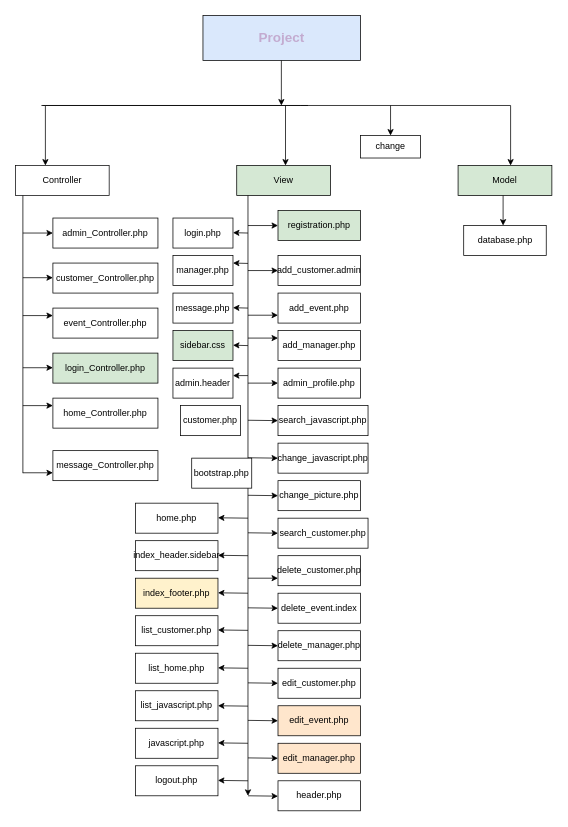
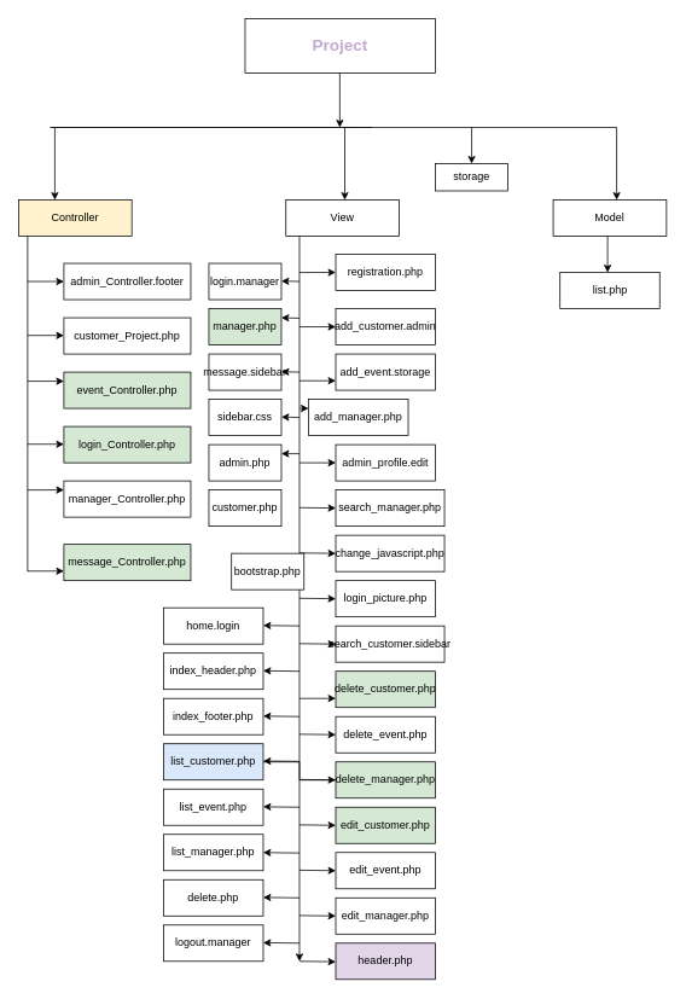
- <mxCell id="2" value="&lt;h2&gt;&lt;font color=&quot;#c3abd0&quot;&gt;Project&lt;/font&gt;&lt;/h2&gt;" style="rounded=0;whiteSpace=wrap;html=1;fillColor=#dae8fc;" vertex="1" parent="1"><mxGeometry x="270" y="20" width="210" height="60" as="geometry" /></mxCell>
+ <mxCell id="2" value="&lt;h2&gt;&lt;font color=&quot;#c3abd0&quot;&gt;Project&lt;/font&gt;&lt;/h2&gt;" style="rounded=0;whiteSpace=wrap;html=1;" vertex="1" parent="1"><mxGeometry x="270" y="20" width="210" height="60" as="geometry" /></mxCell>
- <mxCell id="9" value="change" style="rounded=0;whiteSpace=wrap;html=1;" vertex="1" parent="1"><mxGeometry x="480" y="180" width="80" height="30" as="geometry" /></mxCell>
+ <mxCell id="9" value="storage" style="rounded=0;whiteSpace=wrap;html=1;" vertex="1" parent="1"><mxGeometry x="480" y="180" width="80" height="30" as="geometry" /></mxCell>
- <mxCell id="11" value="Controller" style="rounded=0;whiteSpace=wrap;html=1;strokeColor=#09080A;" vertex="1" parent="1"><mxGeometry x="20" y="220" width="125" height="40" as="geometry" /></mxCell>
+ <mxCell id="11" value="Controller" style="rounded=0;whiteSpace=wrap;html=1;strokeColor=#09080A;fillColor=#fff2cc;" vertex="1" parent="1"><mxGeometry x="20" y="220" width="125" height="40" as="geometry" /></mxCell>
- <mxCell id="10" value="View" style="rounded=0;whiteSpace=wrap;html=1;fillColor=#d5e8d4;" vertex="1" parent="1"><mxGeometry x="315" y="220" width="125" height="40" as="geometry" /></mxCell>
+ <mxCell id="10" value="View" style="rounded=0;whiteSpace=wrap;html=1;" vertex="1" parent="1"><mxGeometry x="315" y="220" width="125" height="40" as="geometry" /></mxCell>
- <mxCell id="12" value="Model" style="rounded=0;whiteSpace=wrap;html=1;fillColor=#d5e8d4;" vertex="1" parent="1"><mxGeometry x="610" y="220" width="125" height="40" as="geometry" /></mxCell>
+ <mxCell id="12" value="Model" style="rounded=0;whiteSpace=wrap;html=1;" vertex="1" parent="1"><mxGeometry x="610" y="220" width="125" height="40" as="geometry" /></mxCell>
- <mxCell id="29" value="registration.php" style="rounded=0;whiteSpace=wrap;html=1;strokeColor=#000000;fillColor=#d5e8d4;" vertex="1" parent="1"><mxGeometry x="370" y="280" width="110" height="40" as="geometry" /></mxCell>
+ <mxCell id="29" value="registration.php" style="rounded=0;whiteSpace=wrap;html=1;strokeColor=#000000;" vertex="1" parent="1"><mxGeometry x="370" y="280" width="110" height="40" as="geometry" /></mxCell>
- <mxCell id="17" value="admin_Controller.php" style="rounded=0;whiteSpace=wrap;html=1;strokeColor=#000000;" vertex="1" parent="1"><mxGeometry x="70" y="290" width="140" height="40" as="geometry" /></mxCell>
+ <mxCell id="17" value="admin_Controller.footer" style="rounded=0;whiteSpace=wrap;html=1;strokeColor=#000000;" vertex="1" parent="1"><mxGeometry x="70" y="290" width="140" height="40" as="geometry" /></mxCell>
- <mxCell id="76" value="login.php" style="rounded=0;whiteSpace=wrap;html=1;strokeColor=#000000;" vertex="1" parent="1"><mxGeometry x="230" y="290" width="80" height="40" as="geometry" /></mxCell>
+ <mxCell id="76" value="login.manager" style="rounded=0;whiteSpace=wrap;html=1;strokeColor=#000000;" vertex="1" parent="1"><mxGeometry x="230" y="290" width="80" height="40" as="geometry" /></mxCell>
- <mxCell id="89" value="database.php" style="rounded=0;whiteSpace=wrap;html=1;strokeColor=#000000;" vertex="1" parent="1"><mxGeometry x="617.5" y="300" width="110" height="40" as="geometry" /></mxCell>
+ <mxCell id="89" value="list.php" style="rounded=0;whiteSpace=wrap;html=1;strokeColor=#000000;" vertex="1" parent="1"><mxGeometry x="617.5" y="300" width="110" height="40" as="geometry" /></mxCell>
- <mxCell id="78" value="manager.php" style="rounded=0;whiteSpace=wrap;html=1;strokeColor=#000000;" vertex="1" parent="1"><mxGeometry x="230" y="340" width="80" height="40" as="geometry" /></mxCell>
+ <mxCell id="78" value="manager.php" style="rounded=0;whiteSpace=wrap;html=1;strokeColor=#000000;fillColor=#d5e8d4;" vertex="1" parent="1"><mxGeometry x="230" y="340" width="80" height="40" as="geometry" /></mxCell>
- <mxCell id="18" value="customer_Controller.php" style="rounded=0;whiteSpace=wrap;html=1;strokeColor=#000000;" vertex="1" parent="1"><mxGeometry x="70" y="350" width="140" height="40" as="geometry" /></mxCell>
+ <mxCell id="18" value="customer_Project.php" style="rounded=0;whiteSpace=wrap;html=1;strokeColor=#000000;" vertex="1" parent="1"><mxGeometry x="70" y="350" width="140" height="40" as="geometry" /></mxCell>
- <mxCell id="80" value="message.php" style="rounded=0;whiteSpace=wrap;html=1;strokeColor=#000000;" vertex="1" parent="1"><mxGeometry x="230" y="390" width="80" height="40" as="geometry" /></mxCell>
+ <mxCell id="80" value="message.sidebar" style="rounded=0;whiteSpace=wrap;html=1;strokeColor=#000000;" vertex="1" parent="1"><mxGeometry x="230" y="390" width="80" height="40" as="geometry" /></mxCell>
- <mxCell id="31" value="add_event.php" style="rounded=0;whiteSpace=wrap;html=1;strokeColor=#000000;" vertex="1" parent="1"><mxGeometry x="370" y="390" width="110" height="40" as="geometry" /></mxCell>
+ <mxCell id="31" value="add_event.storage" style="rounded=0;whiteSpace=wrap;html=1;strokeColor=#000000;" vertex="1" parent="1"><mxGeometry x="370" y="390" width="110" height="40" as="geometry" /></mxCell>
- <mxCell id="20" value="event_Controller.php" style="rounded=0;whiteSpace=wrap;html=1;strokeColor=#000000;" vertex="1" parent="1"><mxGeometry x="70" y="410" width="140" height="40" as="geometry" /></mxCell>
+ <mxCell id="20" value="event_Controller.php" style="rounded=0;whiteSpace=wrap;html=1;strokeColor=#000000;fillColor=#d5e8d4;" vertex="1" parent="1"><mxGeometry x="70" y="410" width="140" height="40" as="geometry" /></mxCell>
- <mxCell id="81" value="sidebar.css" style="rounded=0;whiteSpace=wrap;html=1;strokeColor=#000000;fillColor=#d5e8d4;" vertex="1" parent="1"><mxGeometry x="230" y="440" width="80" height="40" as="geometry" /></mxCell>
+ <mxCell id="81" value="sidebar.css" style="rounded=0;whiteSpace=wrap;html=1;strokeColor=#000000;" vertex="1" parent="1"><mxGeometry x="230" y="440" width="80" height="40" as="geometry" /></mxCell>
- <mxCell id="33" value="add_manager.php" style="rounded=0;whiteSpace=wrap;html=1;strokeColor=#000000;" vertex="1" parent="1"><mxGeometry x="370" y="440" width="110" height="40" as="geometry" /></mxCell>
+ <mxCell id="33" value="add_manager.php" style="rounded=0;whiteSpace=wrap;html=1;strokeColor=#000000;" vertex="1" parent="1"><mxGeometry x="340" y="440" width="110" height="40" as="geometry" /></mxCell>
- <mxCell id="84" value="admin.header" style="rounded=0;whiteSpace=wrap;html=1;strokeColor=#000000;" vertex="1" parent="1"><mxGeometry x="230" y="490" width="80" height="40" as="geometry" /></mxCell>
+ <mxCell id="84" value="admin.php" style="rounded=0;whiteSpace=wrap;html=1;strokeColor=#000000;" vertex="1" parent="1"><mxGeometry x="230" y="490" width="80" height="40" as="geometry" /></mxCell>
- <mxCell id="34" value="admin_profile.php" style="rounded=0;whiteSpace=wrap;html=1;strokeColor=#000000;" vertex="1" parent="1"><mxGeometry x="370" y="490" width="110" height="40" as="geometry" /></mxCell>
+ <mxCell id="34" value="admin_profile.edit" style="rounded=0;whiteSpace=wrap;html=1;strokeColor=#000000;" vertex="1" parent="1"><mxGeometry x="370" y="490" width="110" height="40" as="geometry" /></mxCell>
- <mxCell id="23" value="home_Controller.php" style="rounded=0;whiteSpace=wrap;html=1;strokeColor=#000000;" vertex="1" parent="1"><mxGeometry x="70" y="530" width="140" height="40" as="geometry" /></mxCell>
+ <mxCell id="23" value="manager_Controller.php" style="rounded=0;whiteSpace=wrap;html=1;strokeColor=#000000;" vertex="1" parent="1"><mxGeometry x="70" y="530" width="140" height="40" as="geometry" /></mxCell>
- <mxCell id="86" value="customer.php" style="rounded=0;whiteSpace=wrap;html=1;strokeColor=#000000;" vertex="1" parent="1"><mxGeometry x="240" y="540" width="80" height="40" as="geometry" /></mxCell>
+ <mxCell id="86" value="customer.php" style="rounded=0;whiteSpace=wrap;html=1;strokeColor=#000000;" vertex="1" parent="1"><mxGeometry x="230" y="540" width="80" height="40" as="geometry" /></mxCell>
- <mxCell id="35" value="search_javascript.php" style="rounded=0;whiteSpace=wrap;html=1;strokeColor=#000000;" vertex="1" parent="1"><mxGeometry x="370" y="540" width="120" height="40" as="geometry" /></mxCell>
+ <mxCell id="35" value="search_manager.php" style="rounded=0;whiteSpace=wrap;html=1;strokeColor=#000000;" vertex="1" parent="1"><mxGeometry x="370" y="540" width="120" height="40" as="geometry" /></mxCell>
- <mxCell id="24" value="message_Controller.php" style="rounded=0;whiteSpace=wrap;html=1;strokeColor=#000000;" vertex="1" parent="1"><mxGeometry x="70" y="600" width="140" height="40" as="geometry" /></mxCell>
+ <mxCell id="24" value="message_Controller.php" style="rounded=0;whiteSpace=wrap;html=1;strokeColor=#000000;fillColor=#d5e8d4;" vertex="1" parent="1"><mxGeometry x="70" y="600" width="140" height="40" as="geometry" /></mxCell>
- <mxCell id="37" value="change_picture.php" style="rounded=0;whiteSpace=wrap;html=1;strokeColor=#000000;" vertex="1" parent="1"><mxGeometry x="370" y="640" width="110" height="40" as="geometry" /></mxCell>
+ <mxCell id="37" value="login_picture.php" style="rounded=0;whiteSpace=wrap;html=1;strokeColor=#000000;" vertex="1" parent="1"><mxGeometry x="370" y="640" width="110" height="40" as="geometry" /></mxCell>
- <mxCell id="60" value="home.php" style="rounded=0;whiteSpace=wrap;html=1;strokeColor=#000000;" vertex="1" parent="1"><mxGeometry x="180" y="670" width="110" height="40" as="geometry" /></mxCell>
+ <mxCell id="60" value="home.login" style="rounded=0;whiteSpace=wrap;html=1;strokeColor=#000000;" vertex="1" parent="1"><mxGeometry x="180" y="670" width="110" height="40" as="geometry" /></mxCell>
- <mxCell id="38" value="search_customer.php" style="rounded=0;whiteSpace=wrap;html=1;strokeColor=#000000;" vertex="1" parent="1"><mxGeometry x="370" y="690" width="120" height="40" as="geometry" /></mxCell>
+ <mxCell id="38" value="search_customer.sidebar" style="rounded=0;whiteSpace=wrap;html=1;strokeColor=#000000;" vertex="1" parent="1"><mxGeometry x="370" y="690" width="120" height="40" as="geometry" /></mxCell>
- <mxCell id="59" value="index_header.sidebar" style="rounded=0;whiteSpace=wrap;html=1;strokeColor=#000000;" vertex="1" parent="1"><mxGeometry x="180" y="720" width="110" height="40" as="geometry" /></mxCell>
+ <mxCell id="59" value="index_header.php" style="rounded=0;whiteSpace=wrap;html=1;strokeColor=#000000;" vertex="1" parent="1"><mxGeometry x="180" y="720" width="110" height="40" as="geometry" /></mxCell>
- <mxCell id="39" value="delete_customer.php" style="rounded=0;whiteSpace=wrap;html=1;strokeColor=#000000;" vertex="1" parent="1"><mxGeometry x="370" y="740" width="110" height="40" as="geometry" /></mxCell>
+ <mxCell id="39" value="delete_customer.php" style="rounded=0;whiteSpace=wrap;html=1;strokeColor=#000000;fillColor=#d5e8d4;" vertex="1" parent="1"><mxGeometry x="370" y="740" width="110" height="40" as="geometry" /></mxCell>
- <mxCell id="58" value="index_footer.php" style="rounded=0;whiteSpace=wrap;html=1;strokeColor=#000000;fillColor=#fff2cc;" vertex="1" parent="1"><mxGeometry x="180" y="770" width="110" height="40" as="geometry" /></mxCell>
+ <mxCell id="58" value="index_footer.php" style="rounded=0;whiteSpace=wrap;html=1;strokeColor=#000000;" vertex="1" parent="1"><mxGeometry x="180" y="770" width="110" height="40" as="geometry" /></mxCell>
- <mxCell id="40" value="delete_event.index" style="rounded=0;whiteSpace=wrap;html=1;strokeColor=#000000;" vertex="1" parent="1"><mxGeometry x="370" y="790" width="110" height="40" as="geometry" /></mxCell>
+ <mxCell id="40" value="delete_event.php" style="rounded=0;whiteSpace=wrap;html=1;strokeColor=#000000;" vertex="1" parent="1"><mxGeometry x="370" y="790" width="110" height="40" as="geometry" /></mxCell>
- <mxCell id="56" value="list_customer.php" style="rounded=0;whiteSpace=wrap;html=1;strokeColor=#000000;" vertex="1" parent="1"><mxGeometry x="180" y="820" width="110" height="40" as="geometry" /></mxCell>
+ <mxCell id="56" value="list_customer.php" style="rounded=0;whiteSpace=wrap;html=1;strokeColor=#000000;fillColor=#dae8fc;" vertex="1" parent="1"><mxGeometry x="180" y="820" width="110" height="40" as="geometry" /></mxCell>
+ <mxCell id="55" value="" style="edgeStyle=orthogonalEdgeStyle;rounded=0;orthogonalLoop=1;jettySize=auto;html=1;endArrow=none;endFill=0;" edge="1" parent="1" source="56" target="41"><mxGeometry relative="1" as="geometry" /></mxCell>
- <mxCell id="41" value="delete_manager.php" style="rounded=0;whiteSpace=wrap;html=1;strokeColor=#000000;" vertex="1" parent="1"><mxGeometry x="370" y="840" width="110" height="40" as="geometry" /></mxCell>
+ <mxCell id="41" value="delete_manager.php" style="rounded=0;whiteSpace=wrap;html=1;strokeColor=#000000;fillColor=#d5e8d4;" vertex="1" parent="1"><mxGeometry x="370" y="840" width="110" height="40" as="geometry" /></mxCell>
- <mxCell id="64" value="list_home.php" style="rounded=0;whiteSpace=wrap;html=1;strokeColor=#000000;" vertex="1" parent="1"><mxGeometry x="180" y="870" width="110" height="40" as="geometry" /></mxCell>
+ <mxCell id="64" value="list_event.php" style="rounded=0;whiteSpace=wrap;html=1;strokeColor=#000000;" vertex="1" parent="1"><mxGeometry x="180" y="870" width="110" height="40" as="geometry" /></mxCell>
- <mxCell id="51" value="edit_customer.php" style="rounded=0;whiteSpace=wrap;html=1;strokeColor=#000000;" vertex="1" parent="1"><mxGeometry x="370" y="890" width="110" height="40" as="geometry" /></mxCell>
+ <mxCell id="51" value="edit_customer.php" style="rounded=0;whiteSpace=wrap;html=1;strokeColor=#000000;fillColor=#d5e8d4;" vertex="1" parent="1"><mxGeometry x="370" y="890" width="110" height="40" as="geometry" /></mxCell>
- <mxCell id="70" value="list_javascript.php" style="rounded=0;whiteSpace=wrap;html=1;strokeColor=#000000;" vertex="1" parent="1"><mxGeometry x="180" y="920" width="110" height="40" as="geometry" /></mxCell>
+ <mxCell id="70" value="list_manager.php" style="rounded=0;whiteSpace=wrap;html=1;strokeColor=#000000;" vertex="1" parent="1"><mxGeometry x="180" y="920" width="110" height="40" as="geometry" /></mxCell>
- <mxCell id="52" value="edit_event.php" style="rounded=0;whiteSpace=wrap;html=1;strokeColor=#000000;fillColor=#ffe6cc;" vertex="1" parent="1"><mxGeometry x="370" y="940" width="110" height="40" as="geometry" /></mxCell>
+ <mxCell id="52" value="edit_event.php" style="rounded=0;whiteSpace=wrap;html=1;strokeColor=#000000;" vertex="1" parent="1"><mxGeometry x="370" y="940" width="110" height="40" as="geometry" /></mxCell>
- <mxCell id="72" value="javascript.php" style="rounded=0;whiteSpace=wrap;html=1;strokeColor=#000000;" vertex="1" parent="1"><mxGeometry x="180" y="970" width="110" height="40" as="geometry" /></mxCell>
+ <mxCell id="72" value="delete.php" style="rounded=0;whiteSpace=wrap;html=1;strokeColor=#000000;" vertex="1" parent="1"><mxGeometry x="180" y="970" width="110" height="40" as="geometry" /></mxCell>
- <mxCell id="53" value="edit_manager.php" style="rounded=0;whiteSpace=wrap;html=1;strokeColor=#000000;fillColor=#ffe6cc;" vertex="1" parent="1"><mxGeometry x="370" y="990" width="110" height="40" as="geometry" /></mxCell>
+ <mxCell id="53" value="edit_manager.php" style="rounded=0;whiteSpace=wrap;html=1;strokeColor=#000000;" vertex="1" parent="1"><mxGeometry x="370" y="990" width="110" height="40" as="geometry" /></mxCell>
- <mxCell id="74" value="logout.php" style="rounded=0;whiteSpace=wrap;html=1;strokeColor=#000000;" vertex="1" parent="1"><mxGeometry x="180" y="1020" width="110" height="40" as="geometry" /></mxCell>
+ <mxCell id="74" value="logout.manager" style="rounded=0;whiteSpace=wrap;html=1;strokeColor=#000000;" vertex="1" parent="1"><mxGeometry x="180" y="1020" width="110" height="40" as="geometry" /></mxCell>
- <mxCell id="54" value="header.php" style="rounded=0;whiteSpace=wrap;html=1;strokeColor=#000000;" vertex="1" parent="1"><mxGeometry x="370" y="1040" width="110" height="40" as="geometry" /></mxCell>
+ <mxCell id="54" value="header.php" style="rounded=0;whiteSpace=wrap;html=1;strokeColor=#000000;fillColor=#e1d5e7;" vertex="1" parent="1"><mxGeometry x="370" y="1040" width="110" height="40" as="geometry" /></mxCell>
